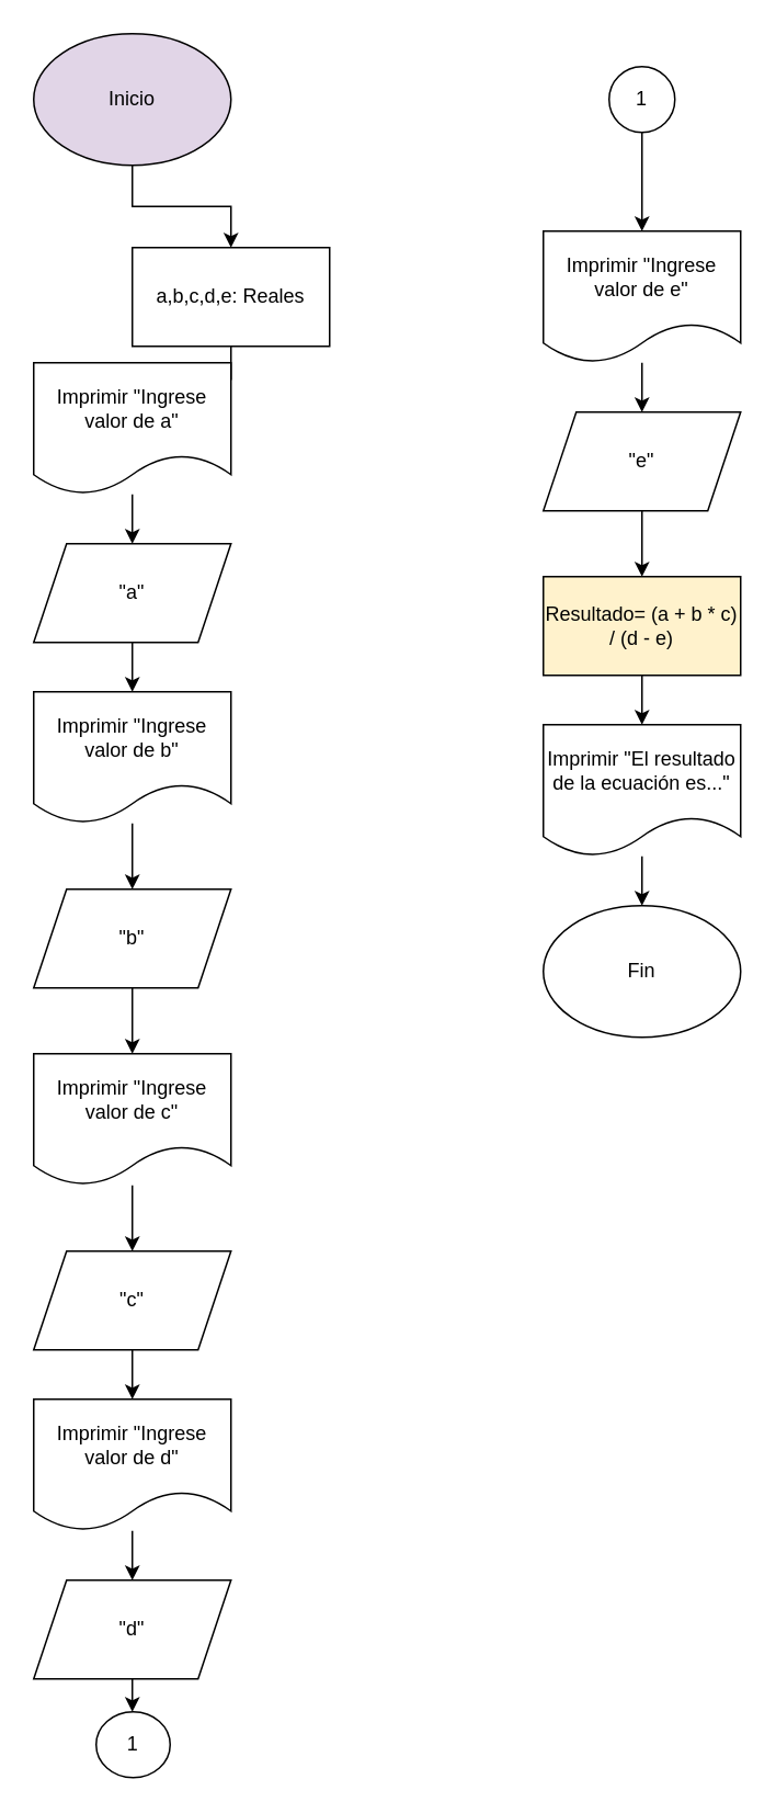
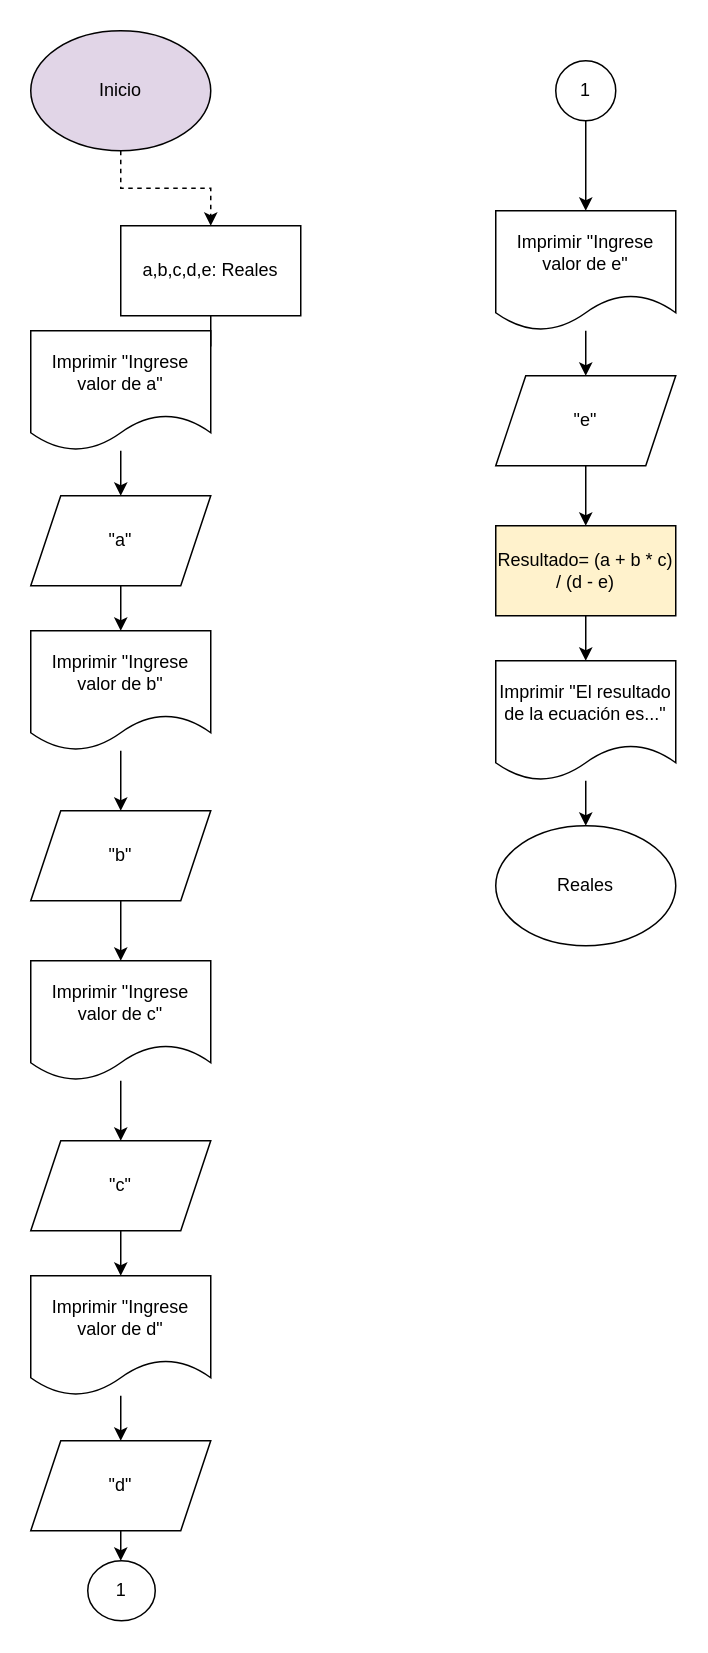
- <mxCell id="2" value="" style="edgeStyle=orthogonalEdgeStyle;rounded=0;orthogonalLoop=1;jettySize=auto;html=1;" edge="1" parent="1" source="3" target="5"><mxGeometry relative="1" as="geometry" /></mxCell>
+ <mxCell id="2" value="" style="edgeStyle=orthogonalEdgeStyle;rounded=0;orthogonalLoop=1;jettySize=auto;html=1;dashed=1;" edge="1" parent="1" source="3" target="5"><mxGeometry relative="1" as="geometry" /></mxCell>
- <mxCell id="33" value="Fin" style="ellipse;whiteSpace=wrap;html=1;" vertex="1" parent="1"><mxGeometry x="330" y="550" width="120" height="80" as="geometry" /></mxCell>
+ <mxCell id="33" value="Reales" style="ellipse;whiteSpace=wrap;html=1;" vertex="1" parent="1"><mxGeometry x="330" y="550" width="120" height="80" as="geometry" /></mxCell>
